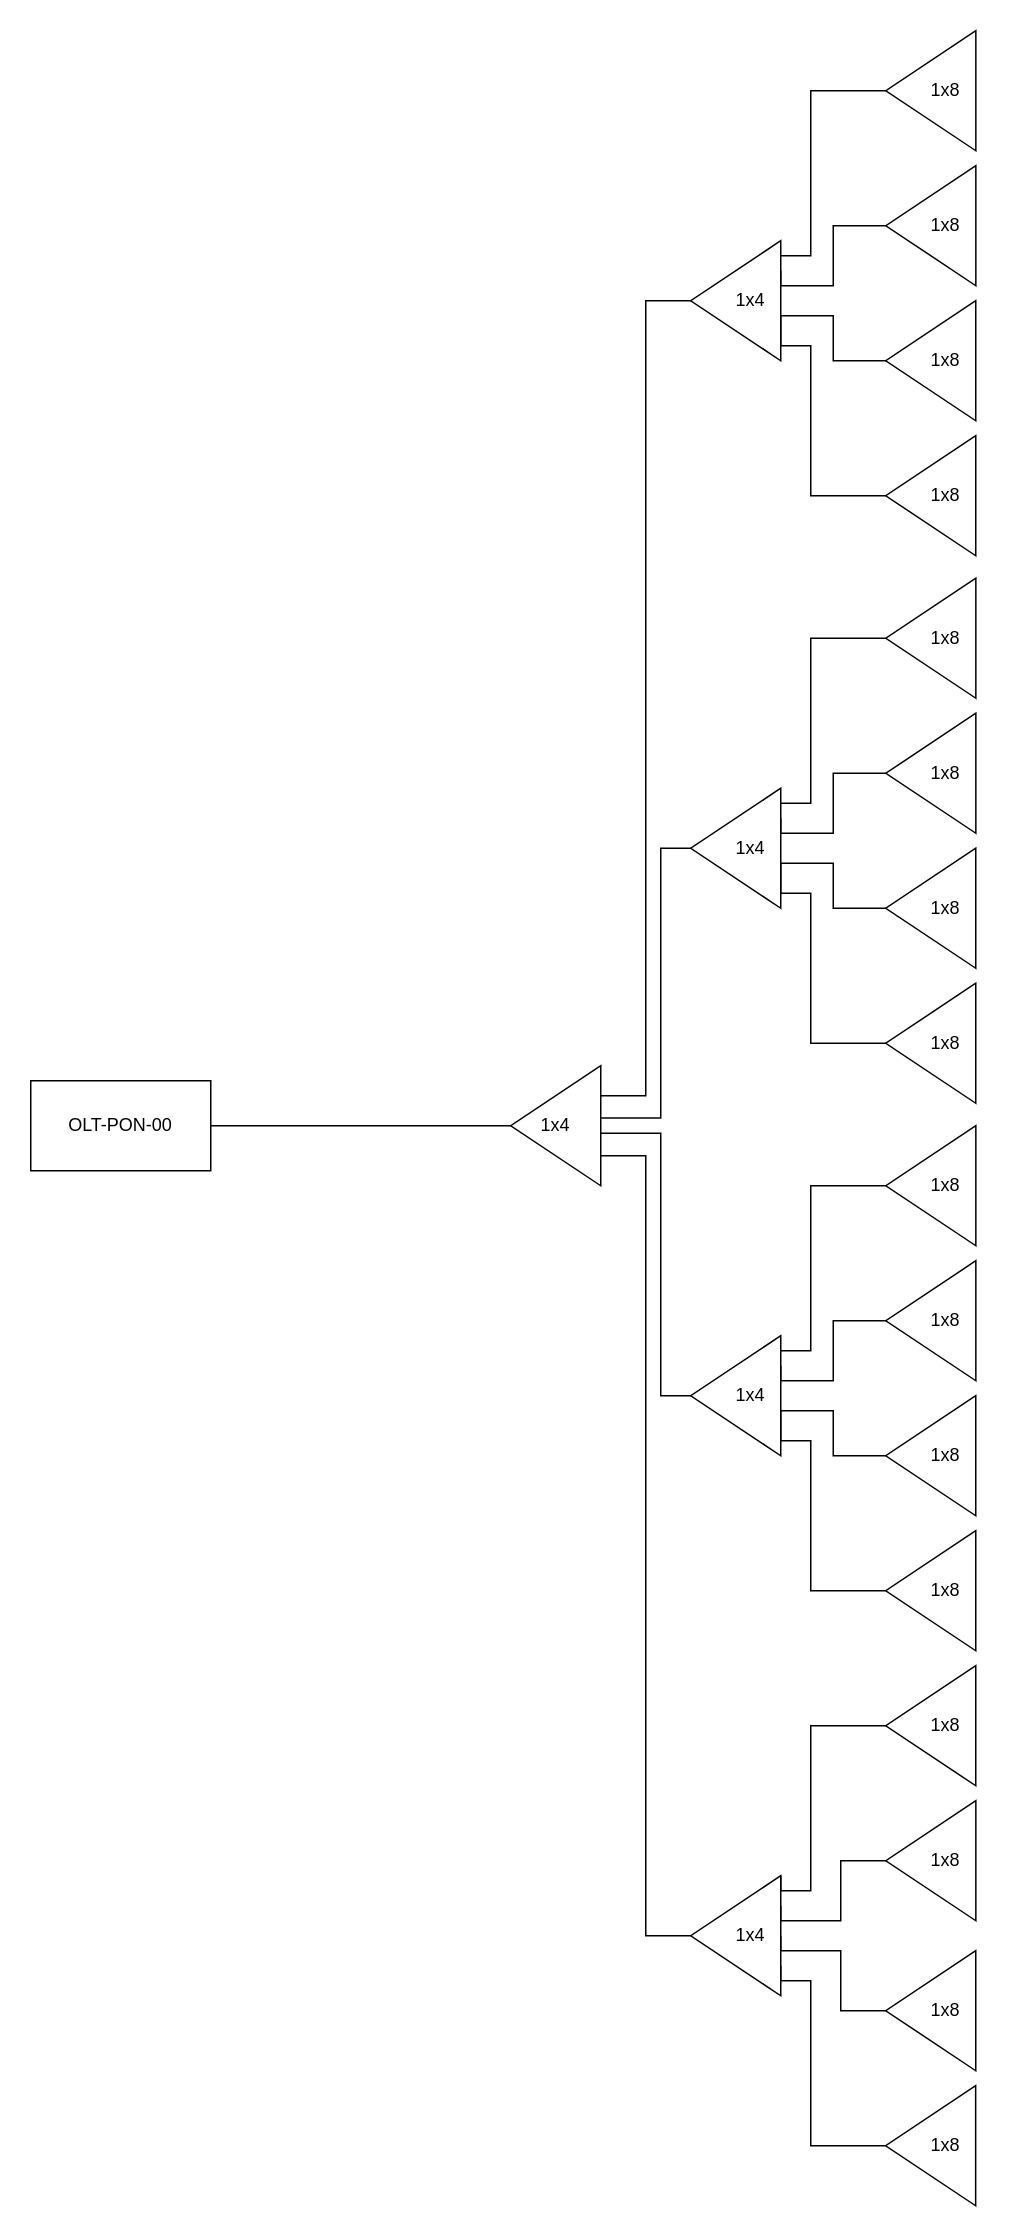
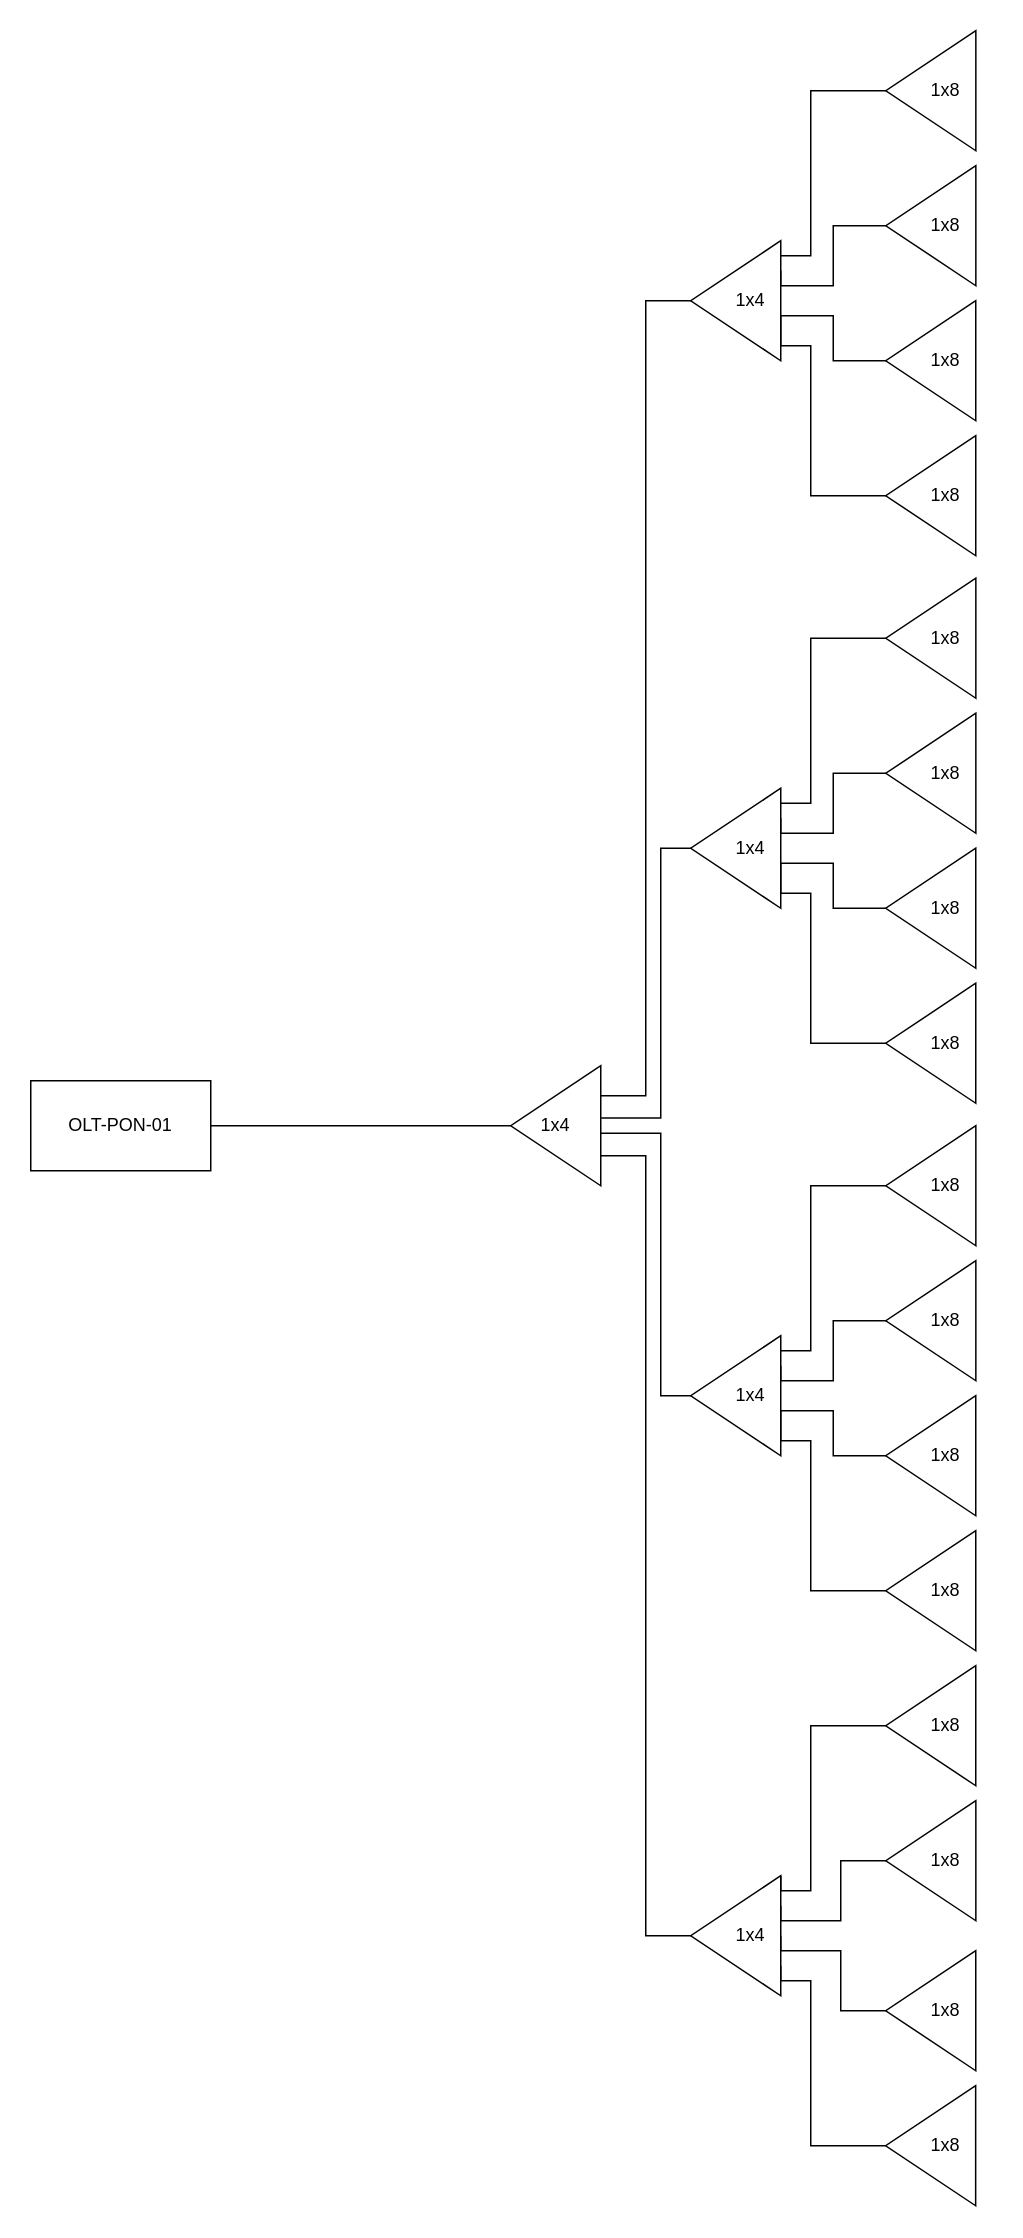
- <mxCell id="6" value="OLT-PON-00" style="rounded=0;whiteSpace=wrap;html=1;" parent="1" vertex="1"><mxGeometry x="20" y="720" width="120" height="60" as="geometry" /></mxCell>
+ <mxCell id="6" value="OLT-PON-01" style="rounded=0;whiteSpace=wrap;html=1;" parent="1" vertex="1"><mxGeometry x="20" y="720" width="120" height="60" as="geometry" /></mxCell>
